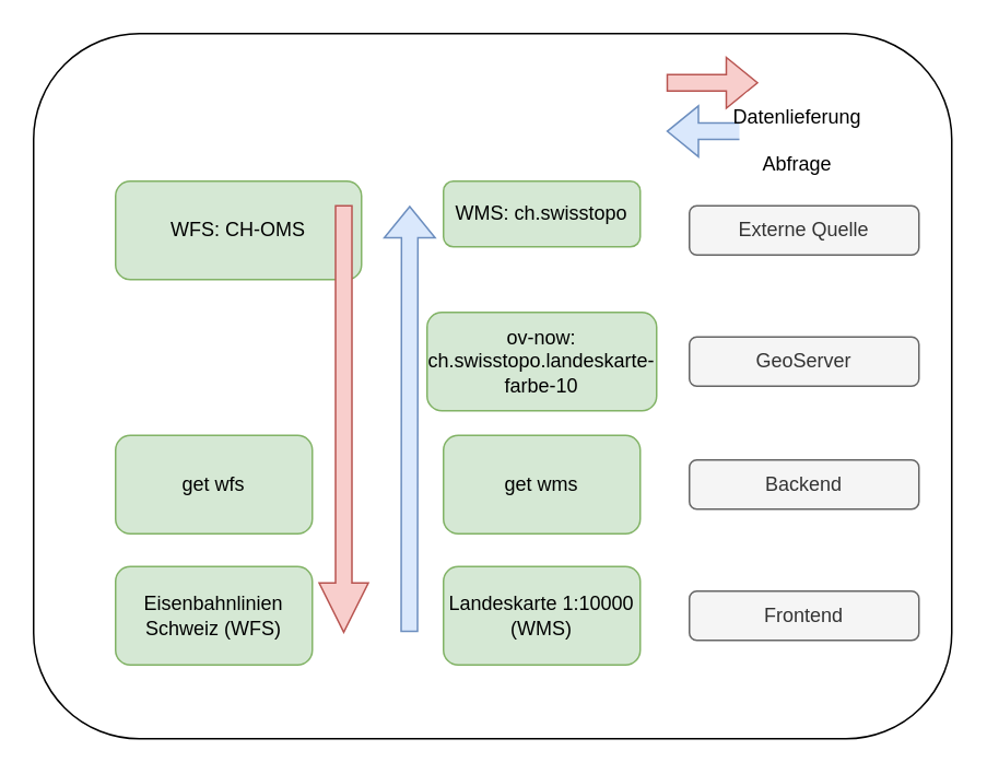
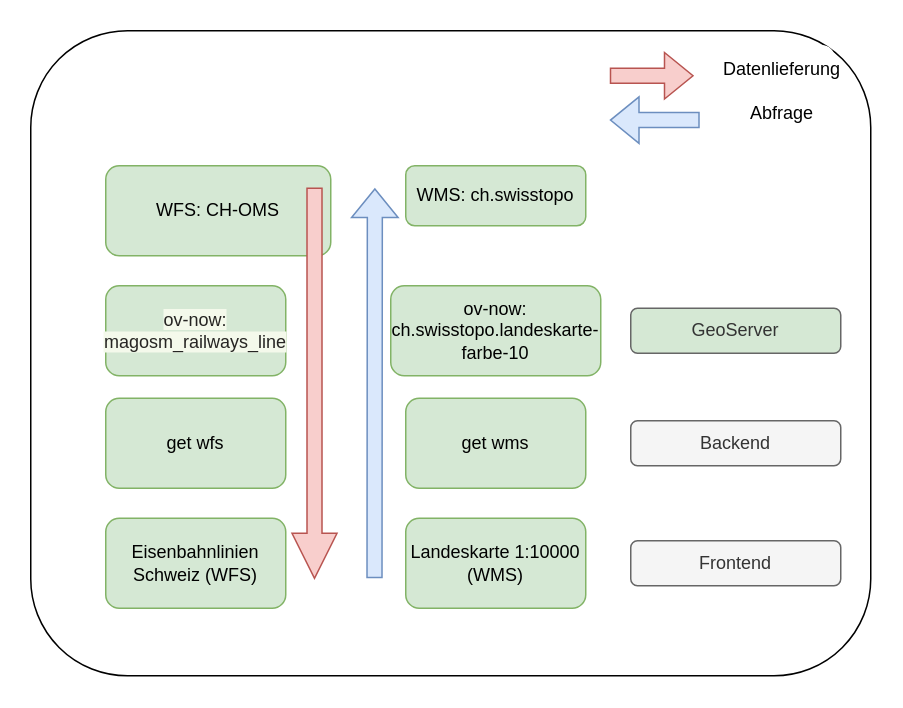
- <mxCell id="19" value="Datenlieferung&lt;div&gt;&lt;br&gt;&lt;/div&gt;&lt;div&gt;Abfrage&lt;/div&gt;" style="rounded=1;whiteSpace=wrap;html=1;strokeColor=#FFFFFF;" vertex="1" parent="1"><mxGeometry x="451" y="55" width="70" height="60" as="geometry" /></mxCell>
+ <mxCell id="19" value="Datenlieferung&lt;div&gt;&lt;br&gt;&lt;/div&gt;&lt;div&gt;Abfrage&lt;/div&gt;" style="rounded=1;whiteSpace=wrap;html=1;strokeColor=#FFFFFF;" vertex="1" parent="1"><mxGeometry x="486" y="30" width="70" height="60" as="geometry" /></mxCell>
- <mxCell id="3" value="Externe Quelle" style="rounded=1;whiteSpace=wrap;html=1;fillColor=#f5f5f5;fontColor=#333333;strokeColor=#666666;" vertex="1" parent="1"><mxGeometry x="420" y="125" width="140" height="30" as="geometry" /></mxCell>
+ <mxCell id="13" value="&lt;font face=&quot;Tahoma, Lucida Sans Unicode, Lucida Grande, Verdana, sans-serif&quot; color=&quot;#262523&quot;&gt;&lt;span style=&quot;background-color: rgb(244, 249, 235);&quot;&gt;ov-now&lt;/span&gt;&lt;/font&gt;&lt;span style=&quot;background-color: rgb(244, 249, 235); color: rgb(38, 37, 35); font-family: Tahoma, &amp;quot;Lucida Sans Unicode&amp;quot;, &amp;quot;Lucida Grande&amp;quot;, Verdana, sans-serif;&quot;&gt;:&lt;/span&gt;&lt;div&gt;&lt;span style=&quot;background-color: rgb(244, 249, 235); color: rgb(38, 37, 35); font-family: Tahoma, &amp;quot;Lucida Sans Unicode&amp;quot;, &amp;quot;Lucida Grande&amp;quot;, Verdana, sans-serif;&quot;&gt;magosm_railways_line&lt;/span&gt;&lt;/div&gt;" style="rounded=1;whiteSpace=wrap;html=1;fillColor=#d5e8d4;strokeColor=#82b366;" vertex="1" parent="1"><mxGeometry x="70" y="190" width="120" height="60" as="geometry" /></mxCell>
- <mxCell id="4" value="GeoServer" style="rounded=1;whiteSpace=wrap;html=1;fillColor=#f5f5f5;fontColor=#333333;strokeColor=#666666;" vertex="1" parent="1"><mxGeometry x="420" y="205" width="140" height="30" as="geometry" /></mxCell>
+ <mxCell id="4" value="GeoServer" style="rounded=1;whiteSpace=wrap;html=1;fillColor=#d5e8d4;fontColor=#333333;strokeColor=#666666;" vertex="1" parent="1"><mxGeometry x="420" y="205" width="140" height="30" as="geometry" /></mxCell>
